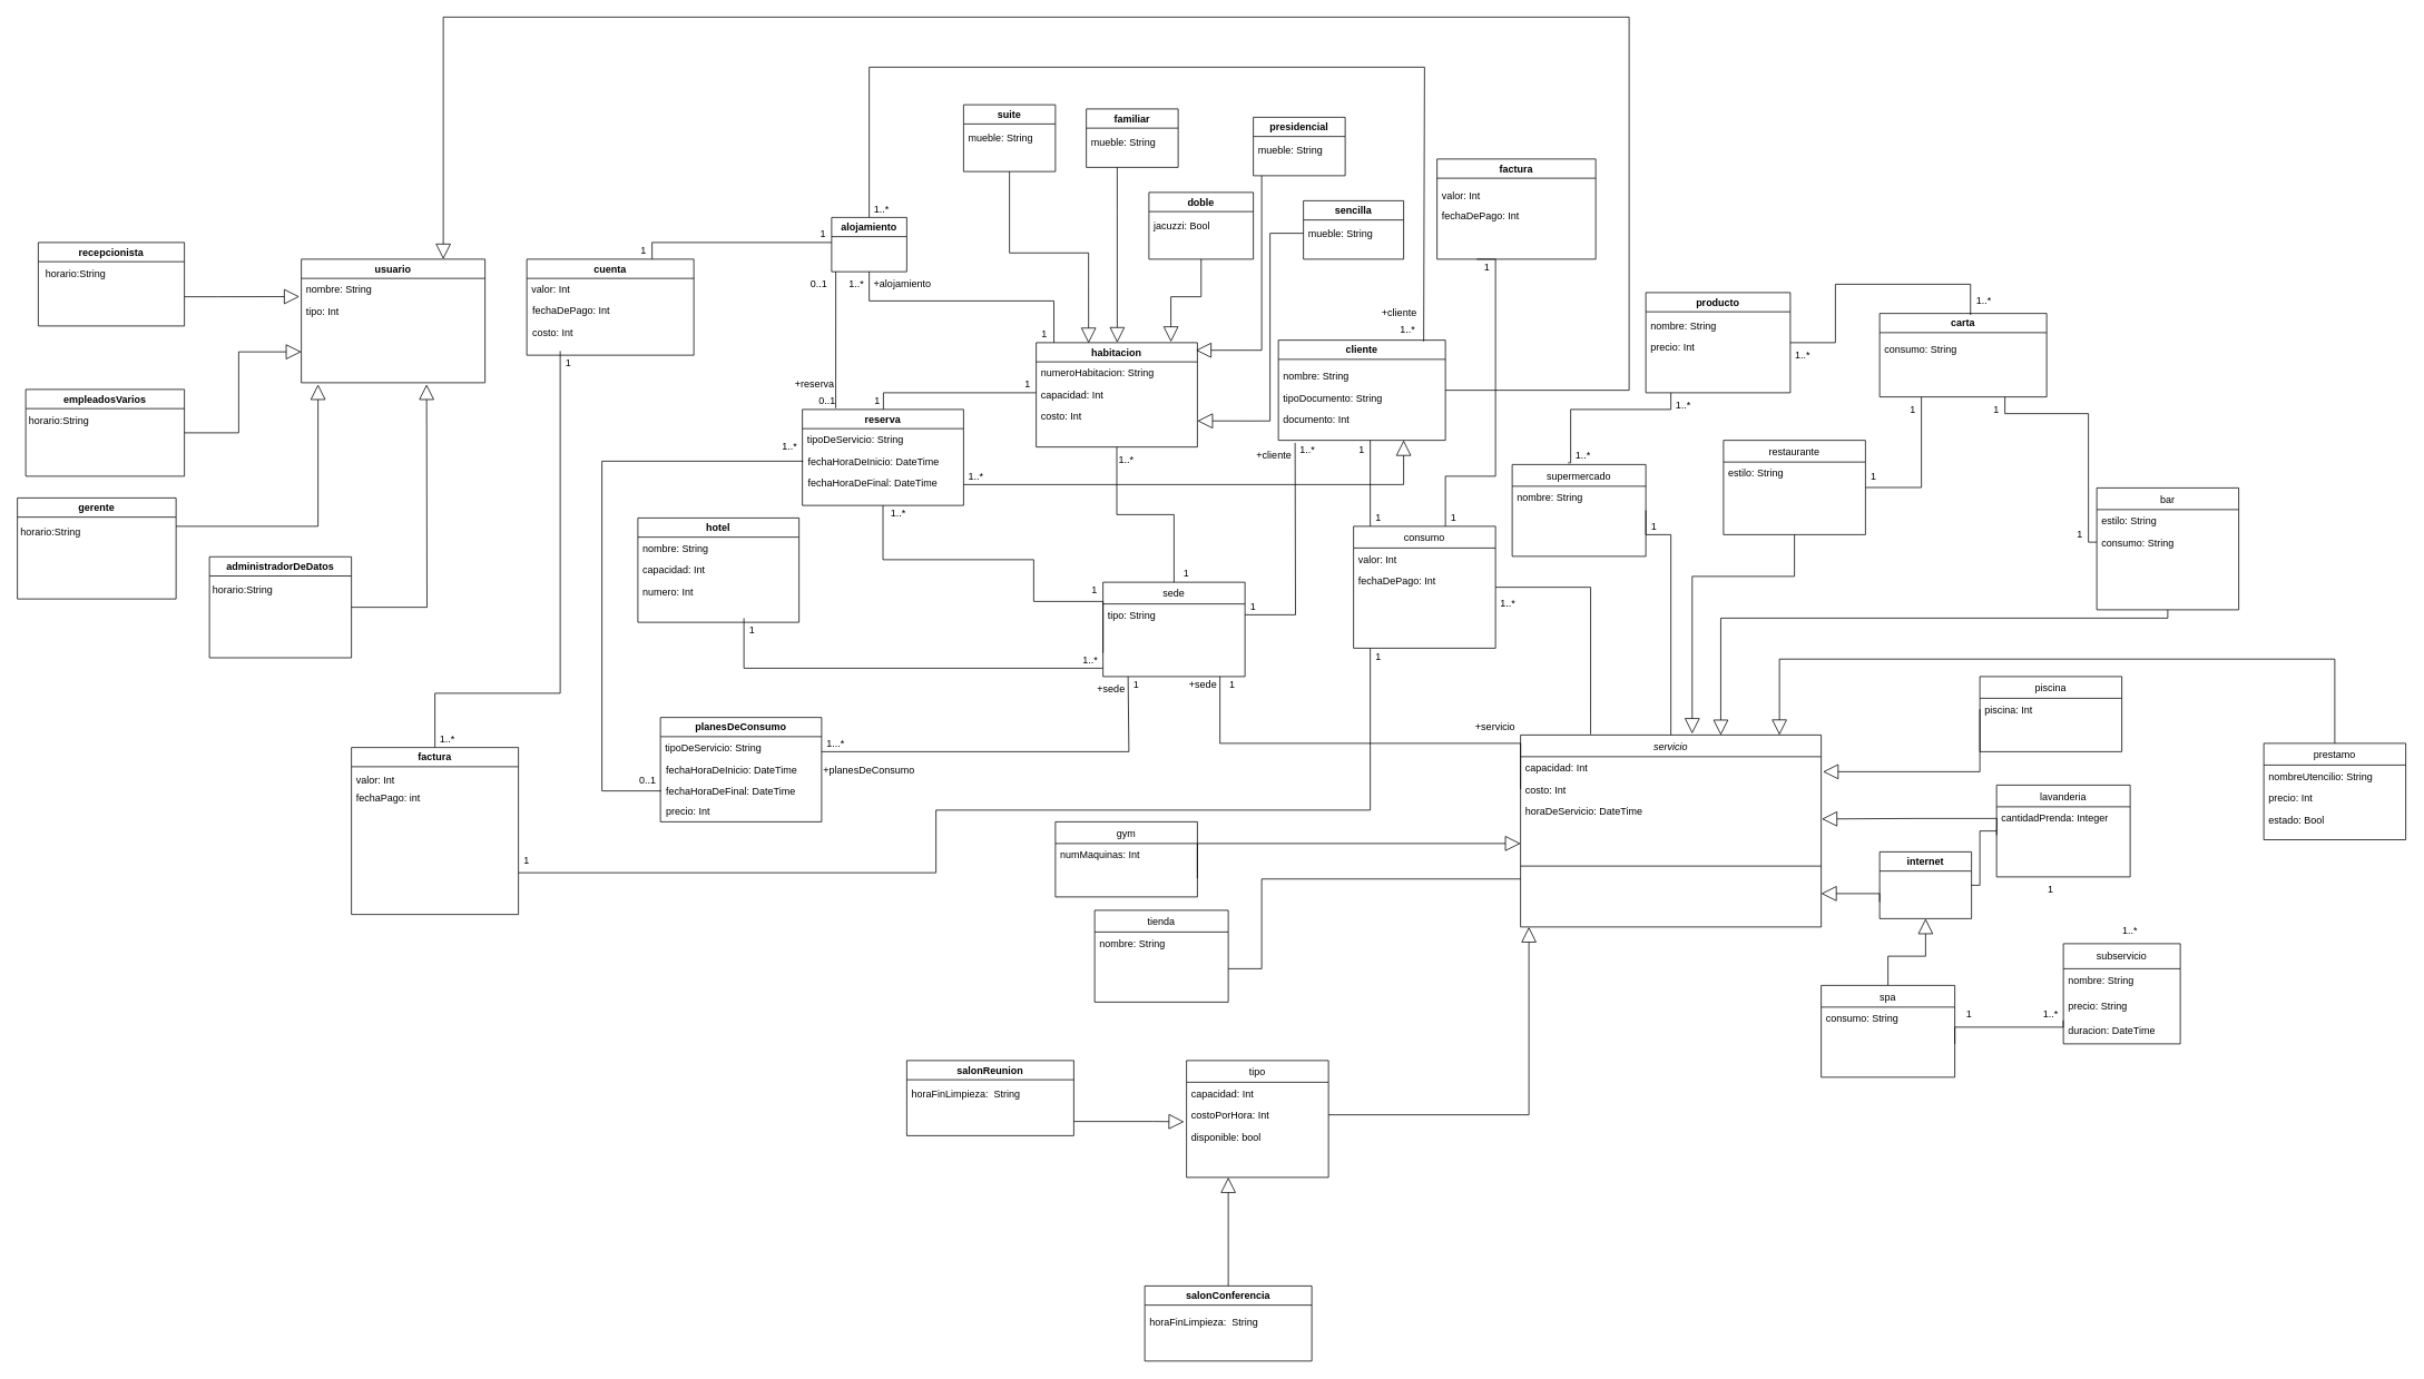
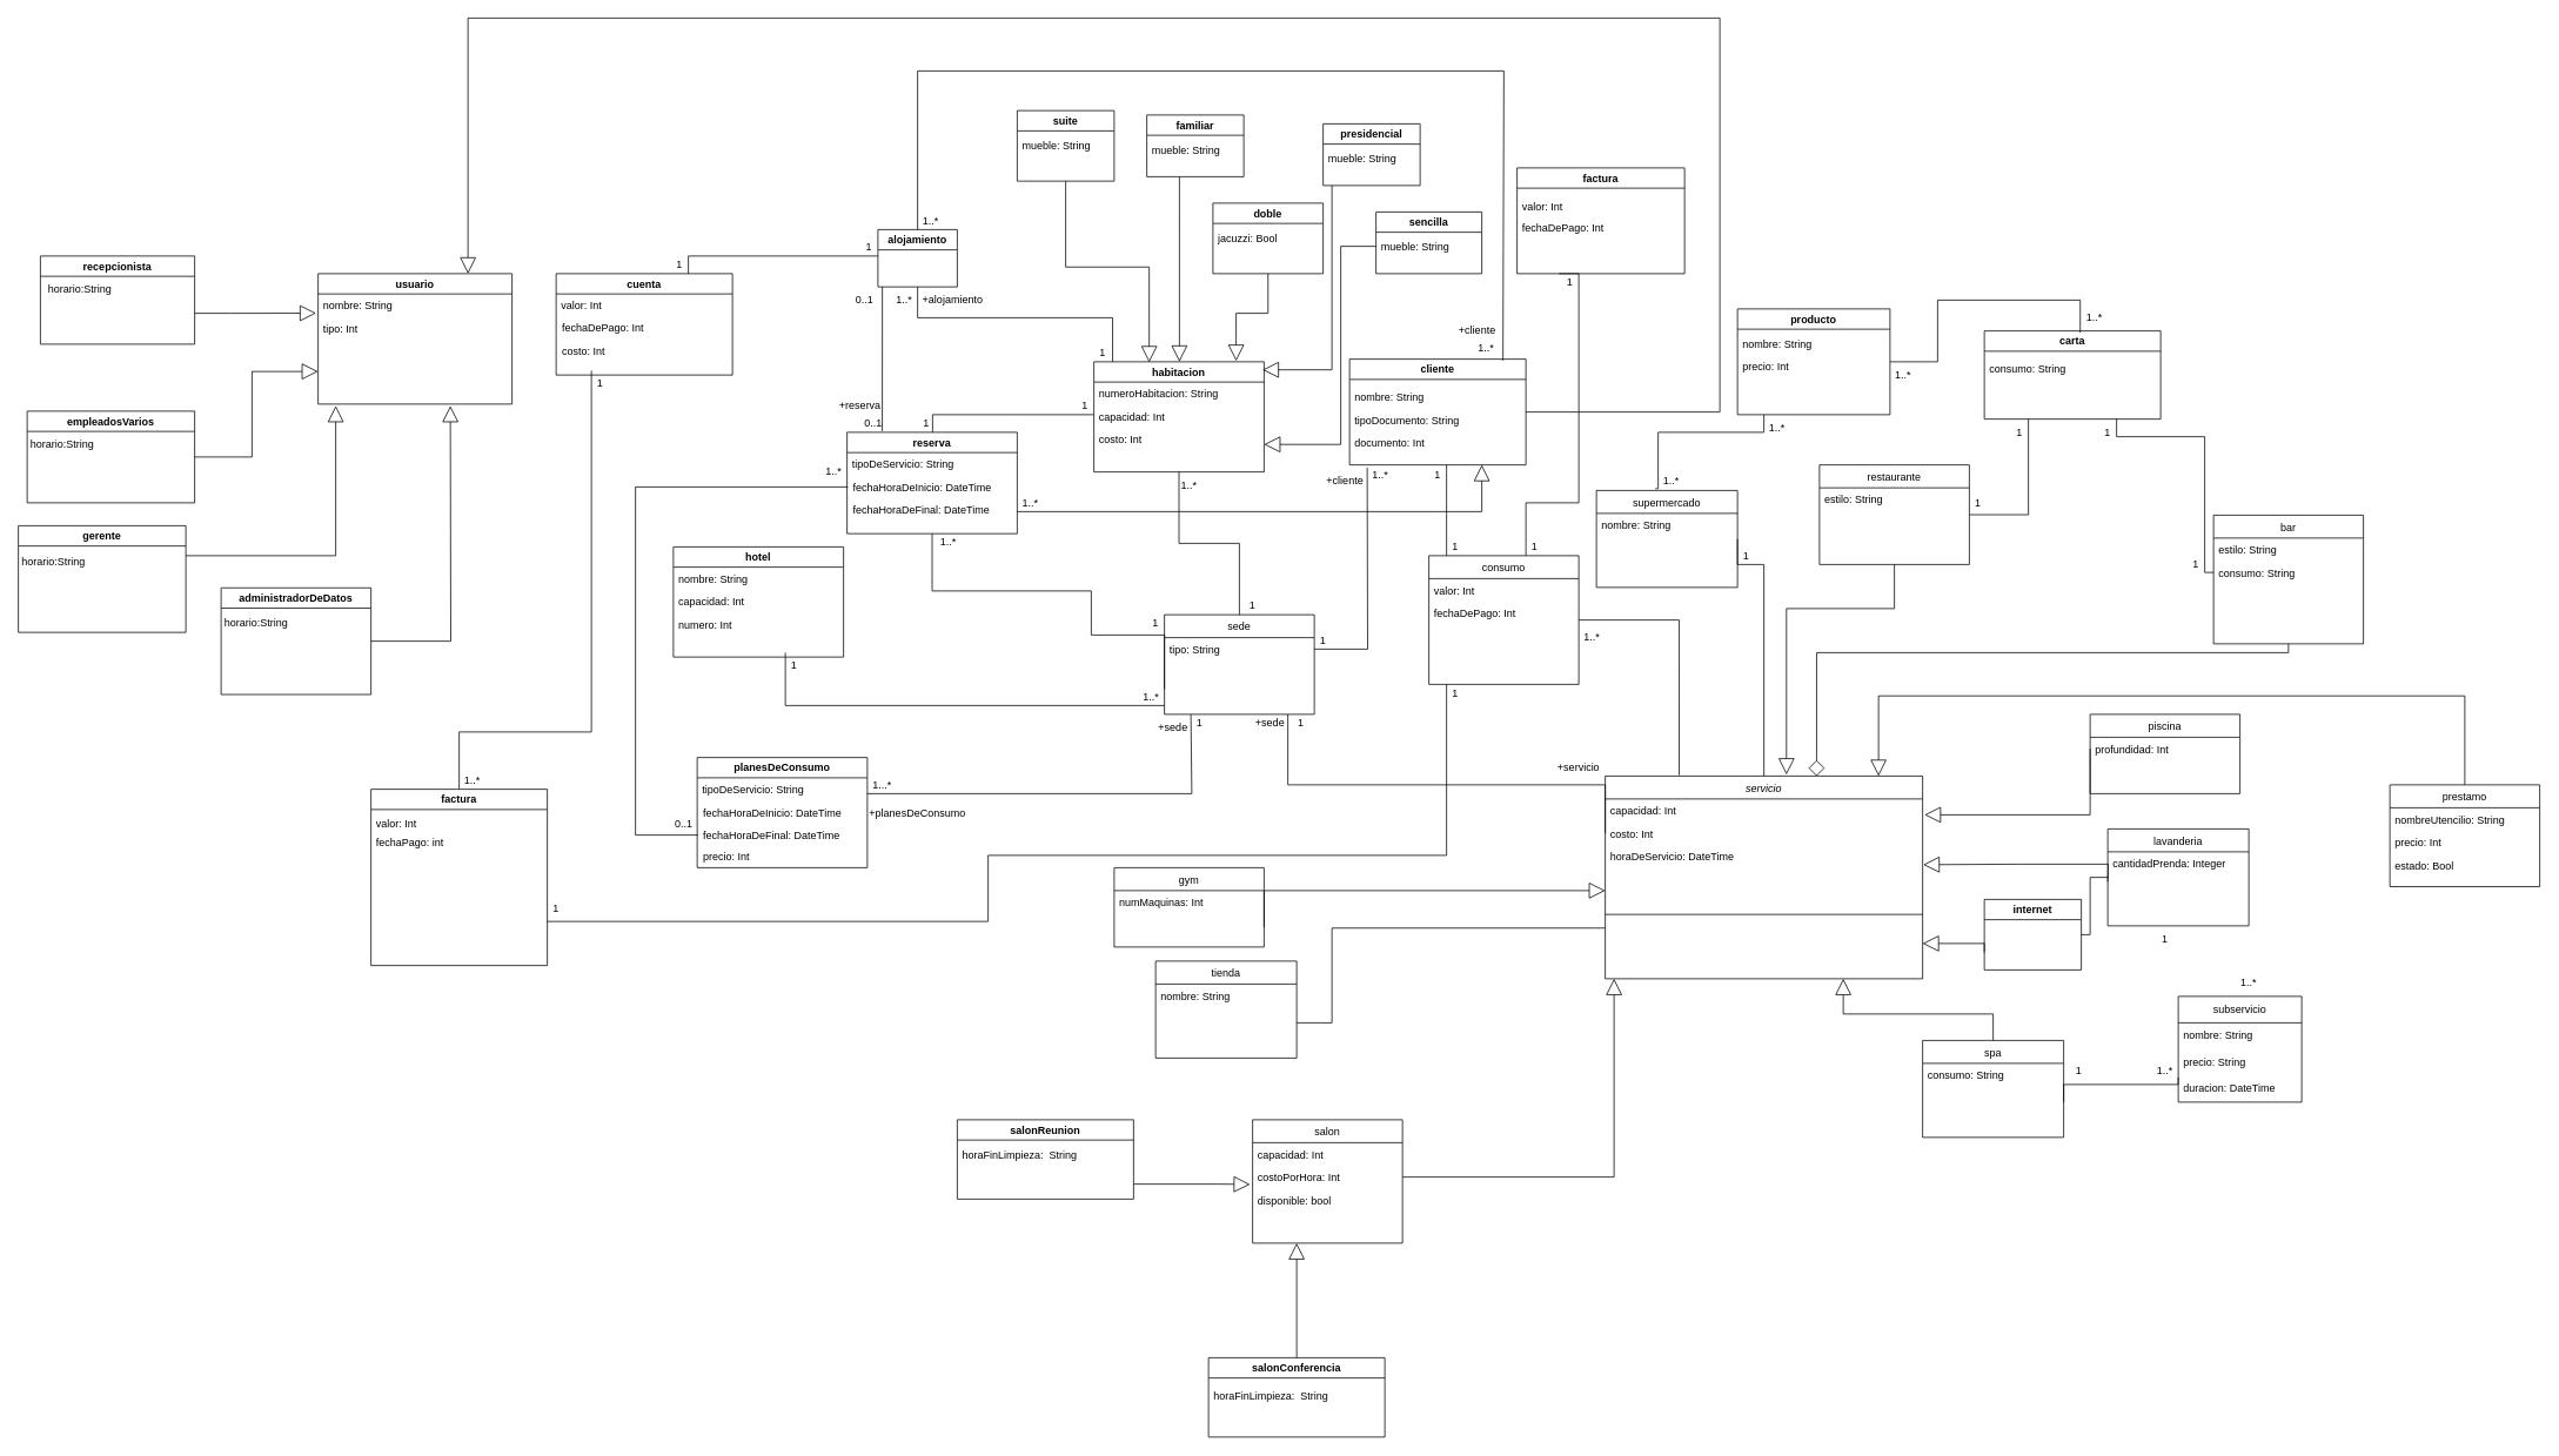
- <mxCell id="32" value="piscina: Int" style="text;align=left;verticalAlign=top;spacingLeft=4;spacingRight=4;overflow=hidden;rotatable=0;points=[[0,0.5],[1,0.5]];portConstraint=eastwest;" vertex="1" parent="31"><mxGeometry y="26" width="170" height="26" as="geometry" /></mxCell>
+ <mxCell id="32" value="profundidad: Int" style="text;align=left;verticalAlign=top;spacingLeft=4;spacingRight=4;overflow=hidden;rotatable=0;points=[[0,0.5],[1,0.5]];portConstraint=eastwest;" vertex="1" parent="31"><mxGeometry y="26" width="170" height="26" as="geometry" /></mxCell>
- <mxCell id="13" value="" style="endArrow=block;endSize=16;endFill=0;shadow=0;strokeWidth=1;rounded=0;edgeStyle=elbowEdgeStyle;elbow=vertical;entryX=0.666;entryY=0.001;entryDx=0;entryDy=0;exitX=0.5;exitY=1;exitDx=0;exitDy=0;entryPerimeter=0;" parent="1" source="10" target="2" edge="1"><mxGeometry width="160" relative="1" as="geometry"><mxPoint x="1540" y="756" as="sourcePoint" /><mxPoint x="1850" y="850" as="targetPoint" /><Array as="points"><mxPoint x="1890" y="740" /></Array></mxGeometry></mxCell>
+ <mxCell id="13" value="" style="endArrow=diamond;endSize=16;endFill=0;shadow=0;strokeWidth=1;rounded=0;edgeStyle=elbowEdgeStyle;elbow=vertical;entryX=0.666;entryY=0.001;entryDx=0;entryDy=0;exitX=0.5;exitY=1;exitDx=0;exitDy=0;entryPerimeter=0;" parent="1" source="10" target="2" edge="1"><mxGeometry width="160" relative="1" as="geometry"><mxPoint x="1540" y="756" as="sourcePoint" /><mxPoint x="1850" y="850" as="targetPoint" /><Array as="points"><mxPoint x="1890" y="740" /></Array></mxGeometry></mxCell>
- <mxCell id="45" style="edgeStyle=orthogonalEdgeStyle;rounded=0;orthogonalLoop=1;jettySize=auto;html=1;endArrow=block;endFill=0;endSize=16;" edge="1" parent="1" source="46" target="35"><mxGeometry relative="1" as="geometry" /></mxCell>
+ <mxCell id="45" style="edgeStyle=orthogonalEdgeStyle;rounded=0;orthogonalLoop=1;jettySize=auto;html=1;entryX=0.75;entryY=1;entryDx=0;entryDy=0;endArrow=block;endFill=0;endSize=16;" edge="1" parent="1" source="46" target="2"><mxGeometry relative="1" as="geometry" /></mxCell>
- <mxCell id="18" value="tipo" style="swimlane;fontStyle=0;align=center;verticalAlign=top;childLayout=stackLayout;horizontal=1;startSize=26;horizontalStack=0;resizeParent=1;resizeLast=0;collapsible=1;marginBottom=0;rounded=0;shadow=0;strokeWidth=1;" vertex="1" parent="1"><mxGeometry x="1420" y="1270" width="170" height="140" as="geometry"><mxRectangle x="340" y="380" width="170" height="26" as="alternateBounds" /></mxGeometry></mxCell>
+ <mxCell id="18" value="salon" style="swimlane;fontStyle=0;align=center;verticalAlign=top;childLayout=stackLayout;horizontal=1;startSize=26;horizontalStack=0;resizeParent=1;resizeLast=0;collapsible=1;marginBottom=0;rounded=0;shadow=0;strokeWidth=1;" vertex="1" parent="1"><mxGeometry x="1420" y="1270" width="170" height="140" as="geometry"><mxRectangle x="340" y="380" width="170" height="26" as="alternateBounds" /></mxGeometry></mxCell>
